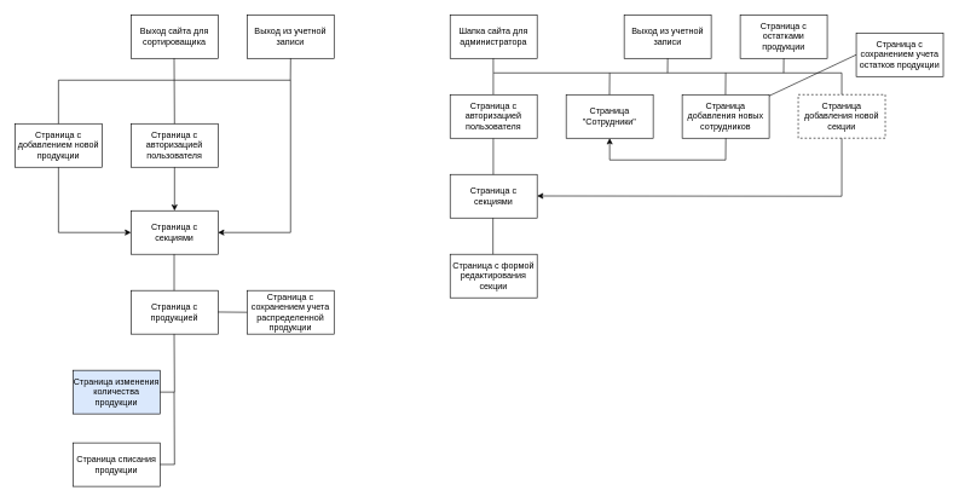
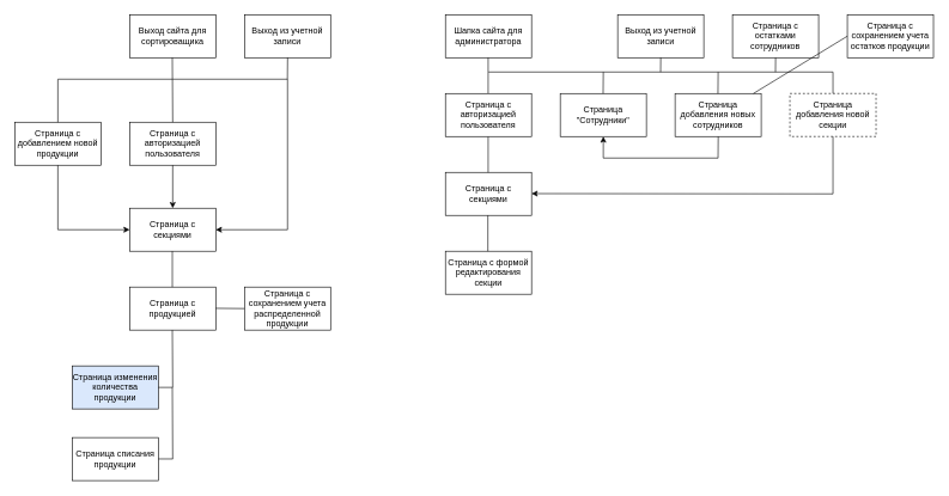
- <mxCell id="37" value="Страница с остатками продукции" style="rounded=0;whiteSpace=wrap;html=1;" vertex="1" parent="1"><mxGeometry x="1020" y="20" width="120" height="60" as="geometry" /></mxCell>
+ <mxCell id="37" value="Страница с остатками сотрудников" style="rounded=0;whiteSpace=wrap;html=1;" vertex="1" parent="1"><mxGeometry x="1020" y="20" width="120" height="60" as="geometry" /></mxCell>
- <mxCell id="40" value="Страница с сохранением учета остатков продукции" style="rounded=0;whiteSpace=wrap;html=1;" vertex="1" parent="1"><mxGeometry x="1180" y="45" width="120" height="60" as="geometry" /></mxCell>
+ <mxCell id="40" value="Страница с сохранением учета остатков продукции" style="rounded=0;whiteSpace=wrap;html=1;" vertex="1" parent="1"><mxGeometry x="1180" y="20" width="120" height="60" as="geometry" /></mxCell>
